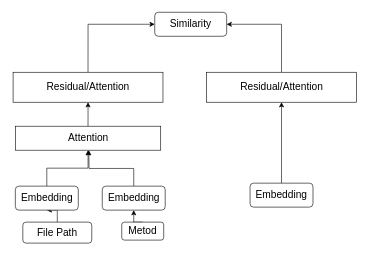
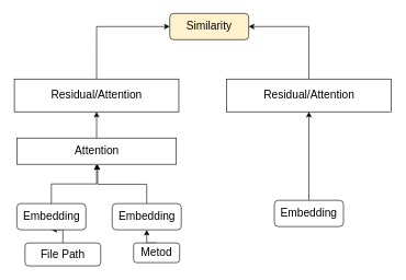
- <mxCell id="18" value="&lt;font style=&quot;font-size: 17px;&quot;&gt;Similarity&lt;/font&gt;" style="rounded=1;whiteSpace=wrap;html=1;" vertex="1" parent="1"><mxGeometry x="257" width="120" height="40" as="geometry" y="20" /></mxCell>
+ <mxCell id="18" value="&lt;font style=&quot;font-size: 17px;&quot;&gt;Similarity&lt;/font&gt;" style="rounded=1;whiteSpace=wrap;html=1;fillColor=#fff2cc;" vertex="1" parent="1"><mxGeometry x="257" width="120" height="40" as="geometry" y="20" /></mxCell>
